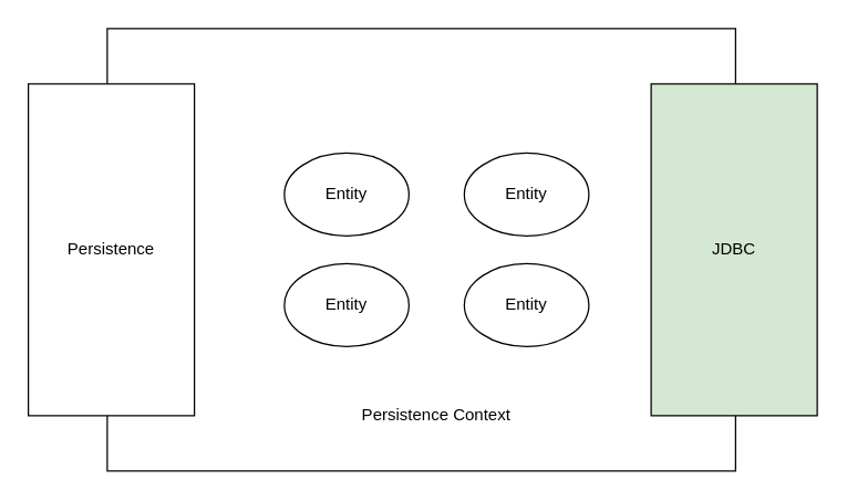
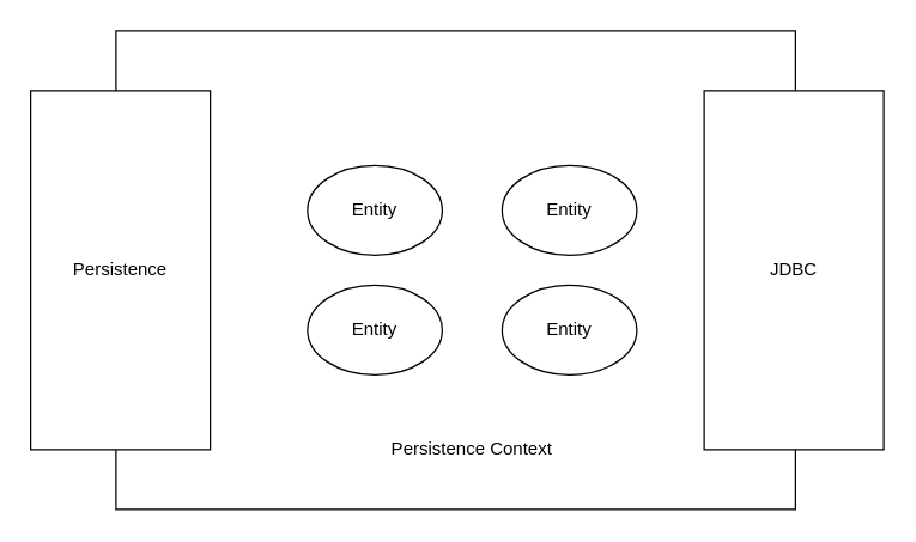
- <mxCell id="4" value="JDBC" style="rounded=0;whiteSpace=wrap;html=1;fillColor=#d5e8d4;" parent="1" vertex="1"><mxGeometry x="470" y="60" width="120" height="240" as="geometry" /></mxCell>
+ <mxCell id="4" value="JDBC" style="rounded=0;whiteSpace=wrap;html=1;" parent="1" vertex="1"><mxGeometry x="470" y="60" width="120" height="240" as="geometry" /></mxCell>
